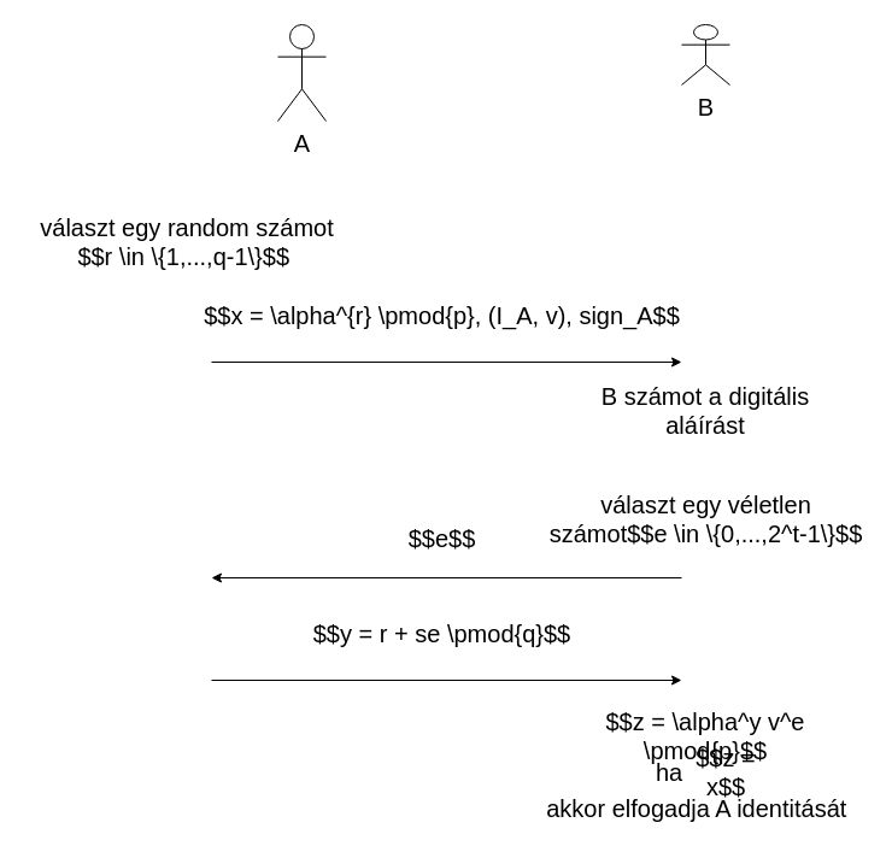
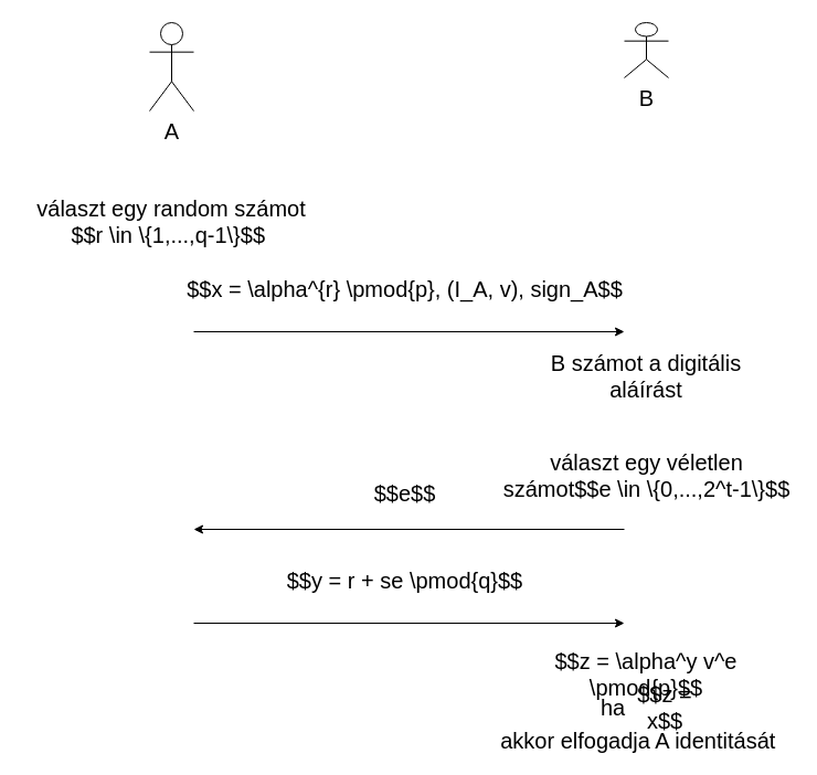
- <mxCell id="2" value="A" style="shape=umlActor;verticalLabelPosition=bottom;labelBackgroundColor=#ffffff;verticalAlign=top;html=1;outlineConnect=0;fontSize=20;" vertex="1" parent="1"><mxGeometry x="230" y="20" width="40" height="80" as="geometry" /></mxCell>
+ <mxCell id="2" value="A" style="shape=umlActor;verticalLabelPosition=bottom;labelBackgroundColor=#ffffff;verticalAlign=top;html=1;outlineConnect=0;fontSize=20;" vertex="1" parent="1"><mxGeometry x="135" y="20" width="40" height="80" as="geometry" /></mxCell>
